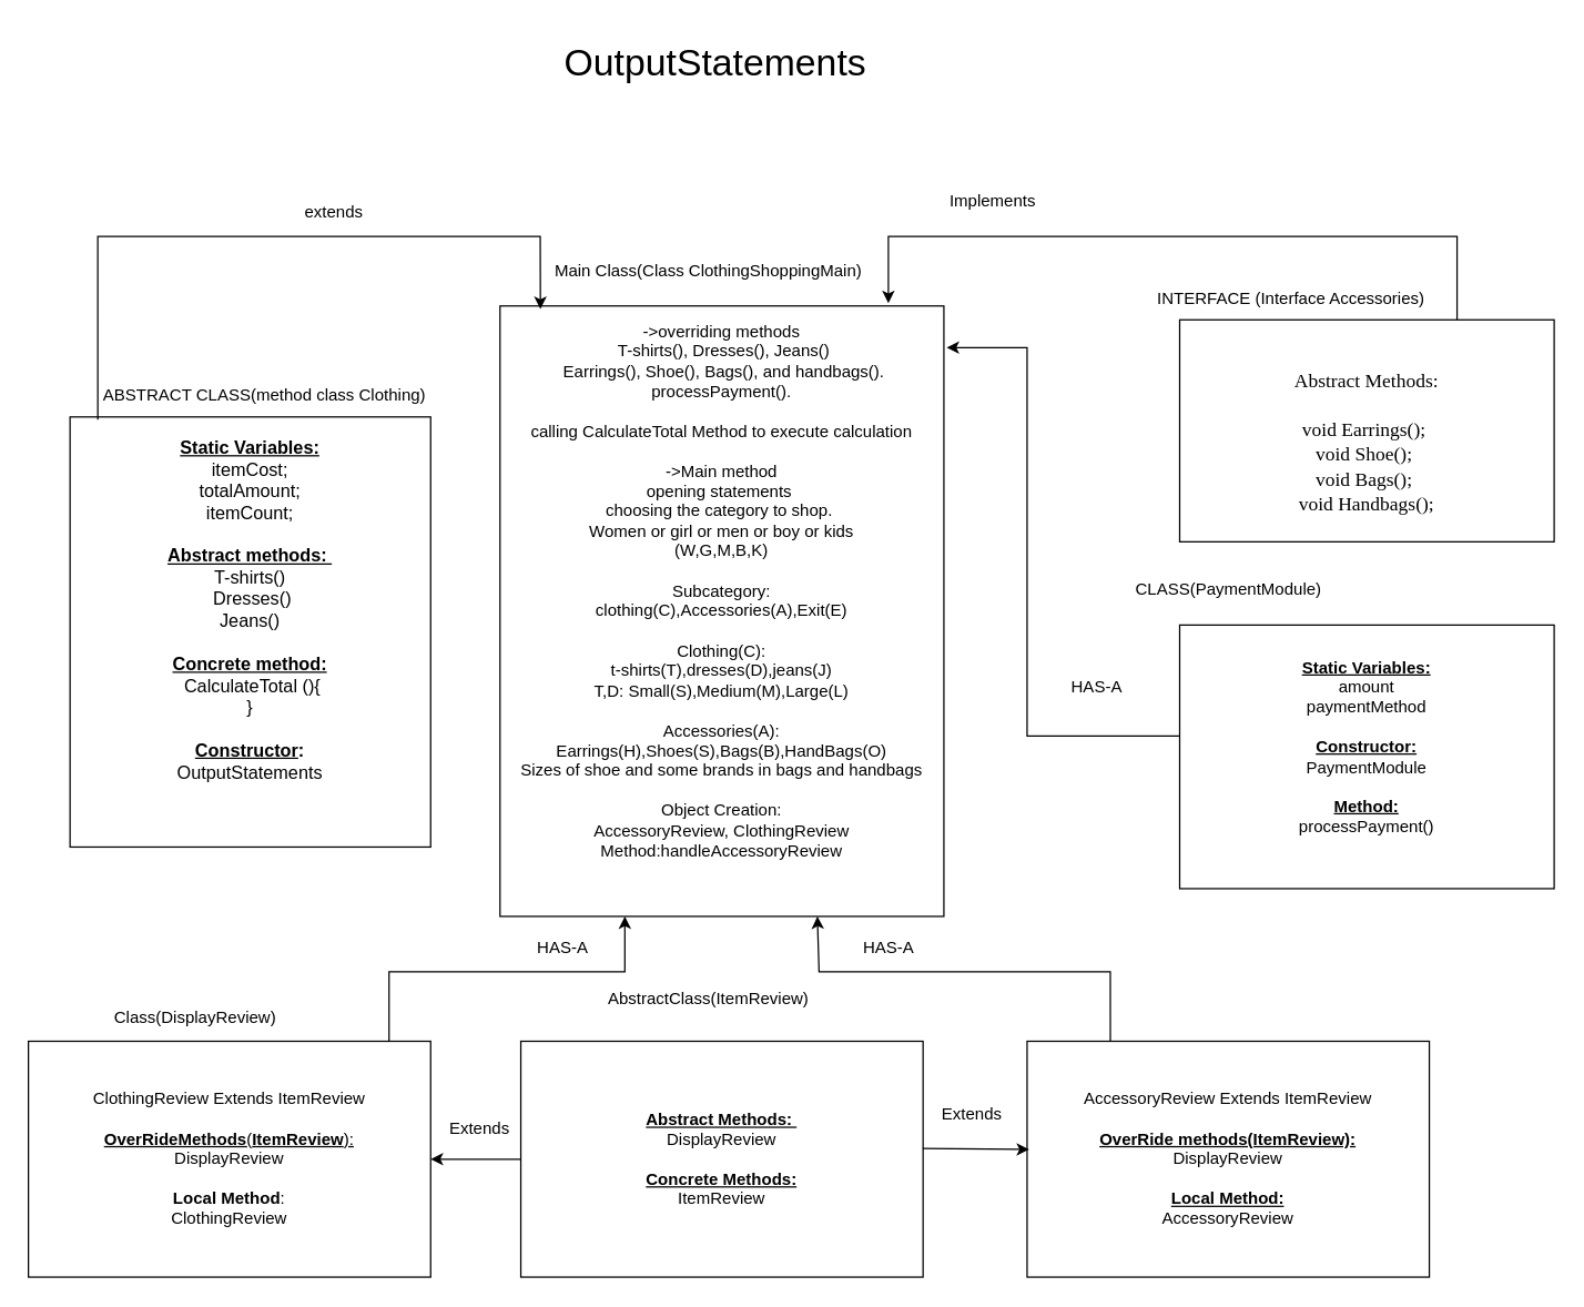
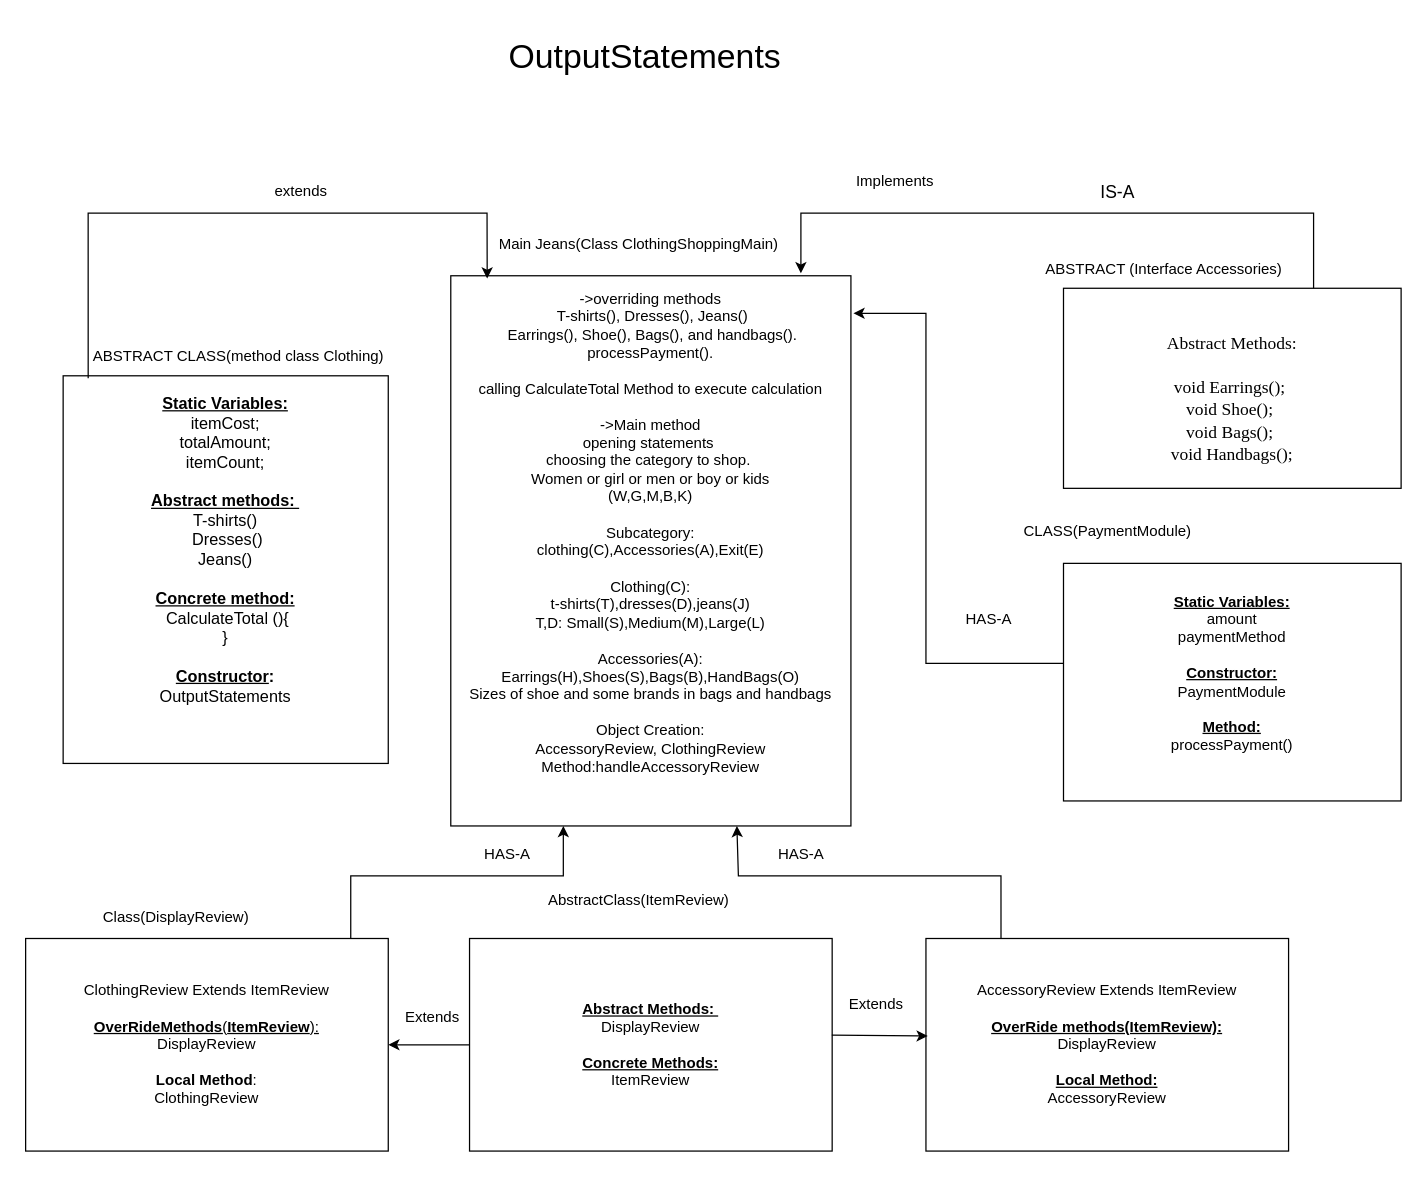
+ <mxCell id="15" value="IS-A&amp;nbsp;" style="text;html=1;align=center;verticalAlign=middle;resizable=0;points=[];autosize=1;strokeColor=none;fillColor=none;fontSize=14;" parent="1" vertex="1"><mxGeometry x="870" y="138" width="50" height="30" as="geometry" /></mxCell>
- <mxCell id="7" value="Main Class(Class ClothingShoppingMain)" style="text;html=1;align=center;verticalAlign=middle;resizable=0;points=[];autosize=1;strokeColor=none;fillColor=none;" parent="1" vertex="1"><mxGeometry x="390" y="180" width="240" height="30" as="geometry" /></mxCell>
+ <mxCell id="7" value="Main Jeans(Class ClothingShoppingMain)" style="text;html=1;align=center;verticalAlign=middle;resizable=0;points=[];autosize=1;strokeColor=none;fillColor=none;" parent="1" vertex="1"><mxGeometry x="390" y="180" width="240" height="30" as="geometry" /></mxCell>
- <mxCell id="6" value="INTERFACE (Interface Accessories)" style="text;html=1;align=center;verticalAlign=middle;resizable=0;points=[];autosize=1;strokeColor=none;fillColor=none;" parent="1" vertex="1"><mxGeometry x="820" y="200" width="220" height="30" as="geometry" /></mxCell>
+ <mxCell id="6" value="ABSTRACT (Interface Accessories)" style="text;html=1;align=center;verticalAlign=middle;resizable=0;points=[];autosize=1;strokeColor=none;fillColor=none;" parent="1" vertex="1"><mxGeometry x="820" y="200" width="220" height="30" as="geometry" /></mxCell>
